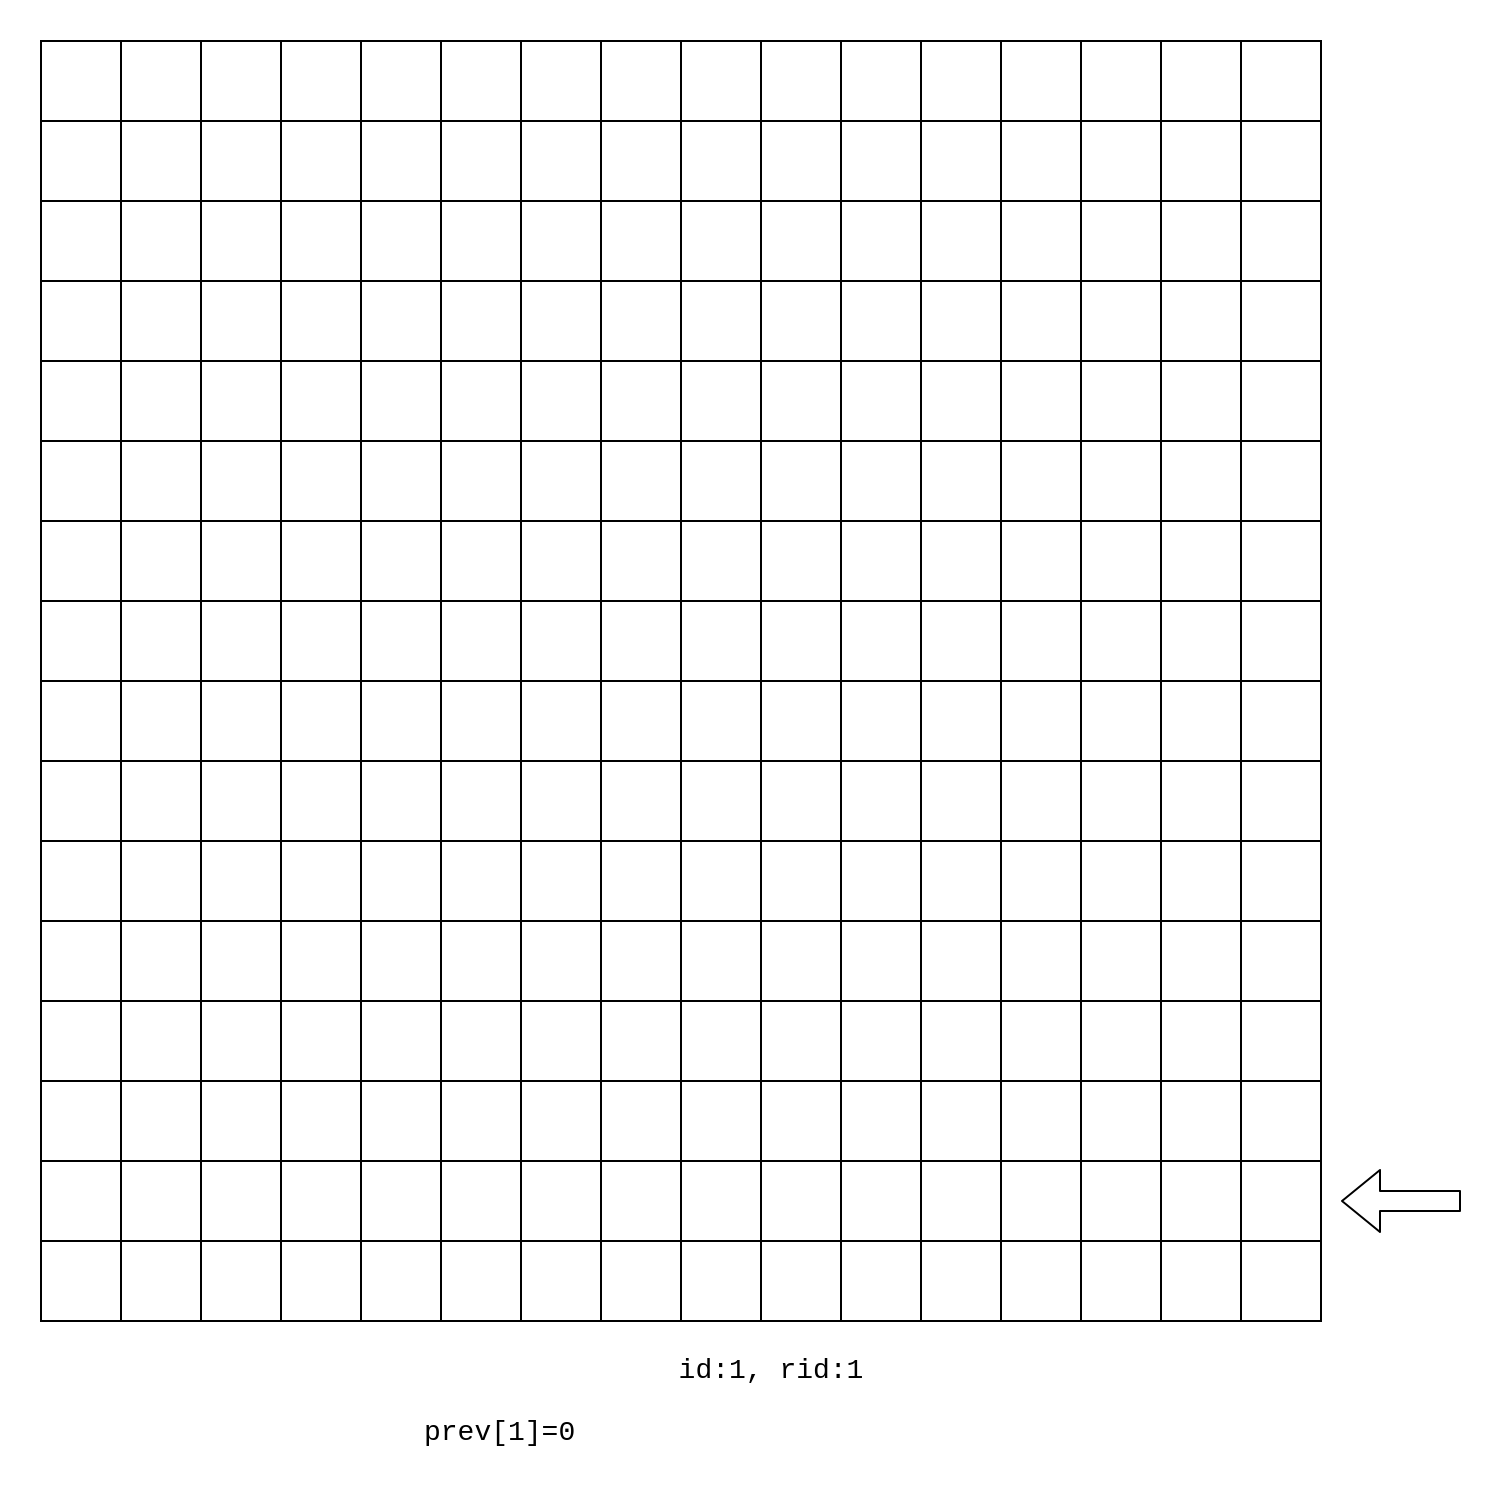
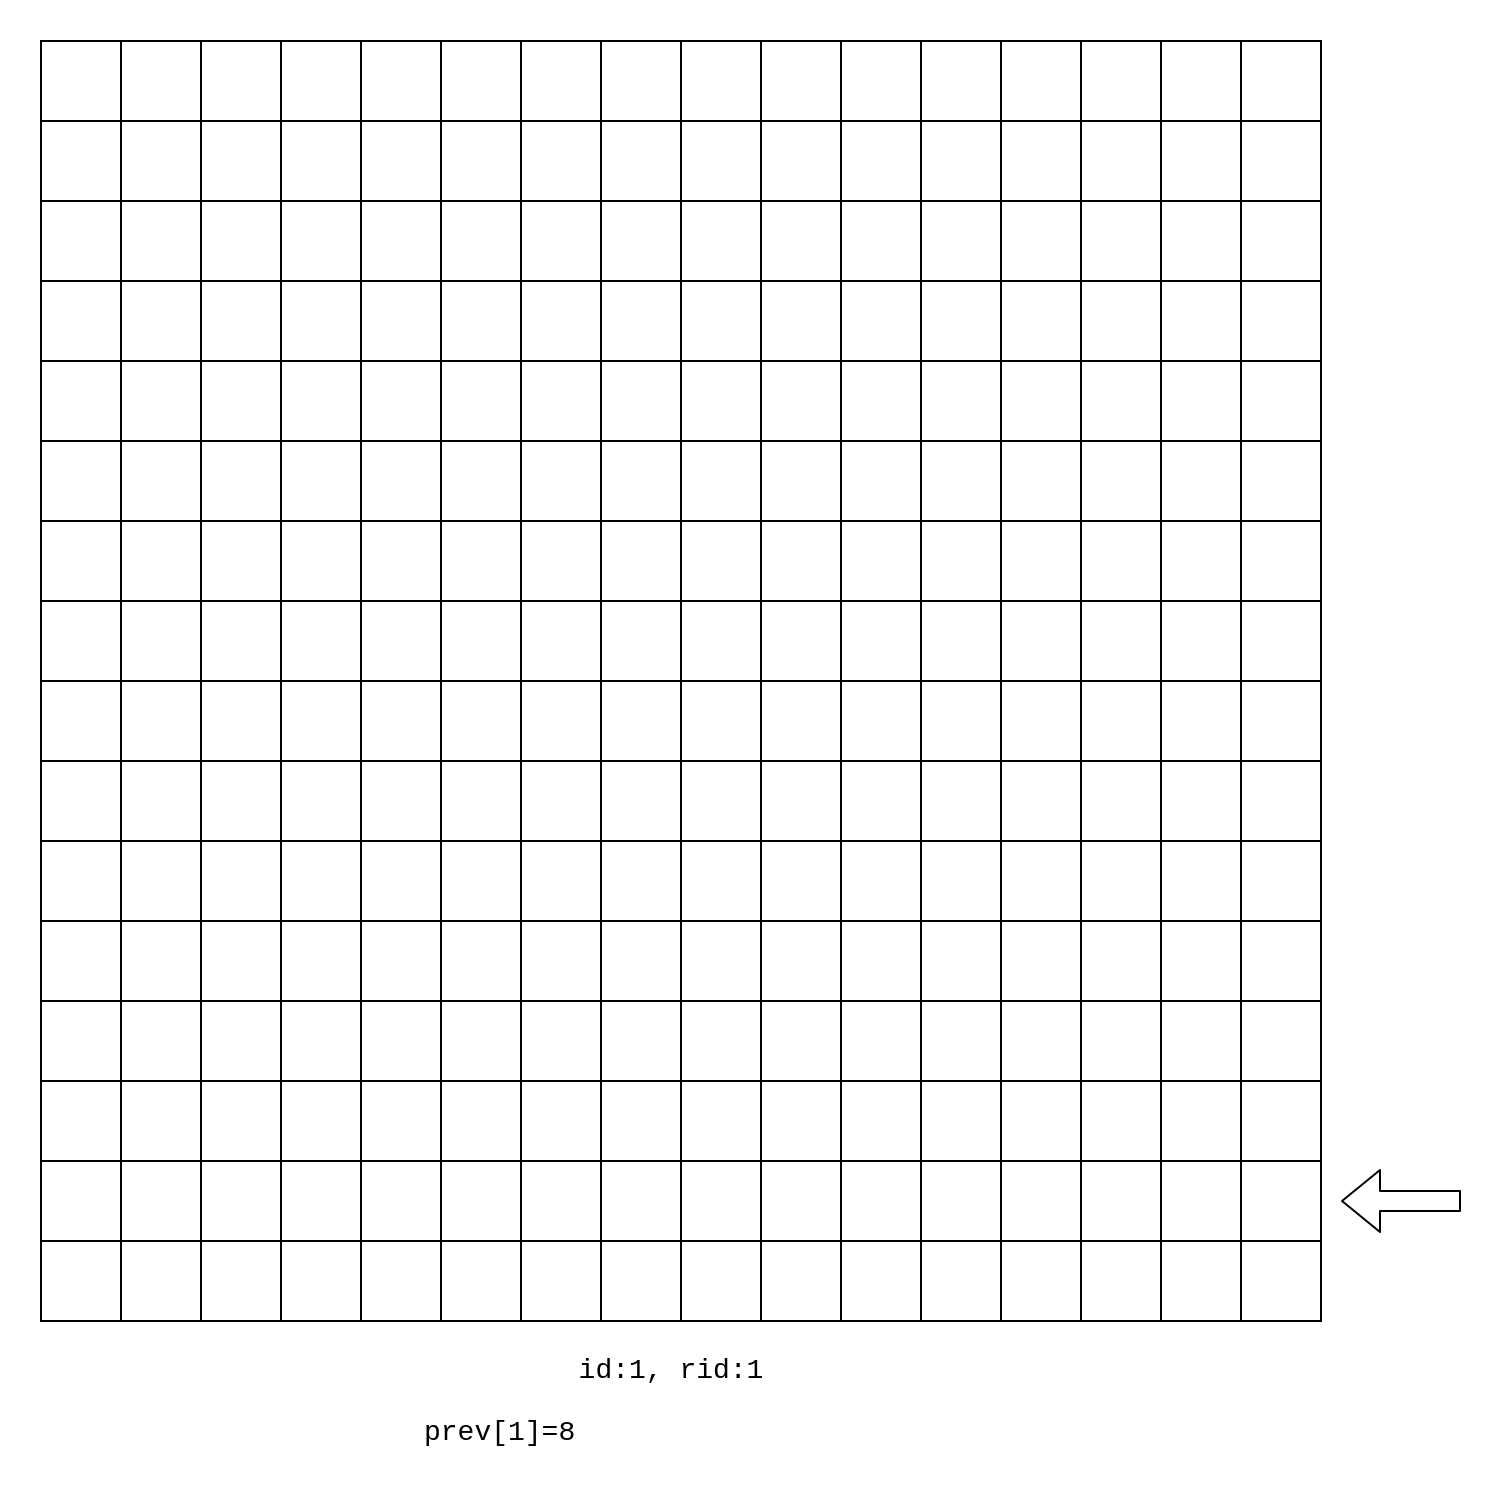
- <mxCell id="258" value="&lt;div style=&quot;font-family: Consolas, &amp;quot;Courier New&amp;quot;, monospace; font-size: 14px; line-height: 19px; white-space-collapse: preserve;&quot;&gt;&lt;span style=&quot;&quot;&gt;id:1, rid:1&lt;/span&gt;&lt;br&gt;&lt;/div&gt;" style="text;html=1;align=center;verticalAlign=middle;resizable=0;points=[];autosize=1;strokeColor=none;fillColor=none;fontColor=light-dark(#000000,#FFFFFF);" vertex="1" parent="1"><mxGeometry x="330" y="670" width="110" height="30" as="geometry" /></mxCell>
+ <mxCell id="258" value="&lt;div style=&quot;font-family: Consolas, &amp;quot;Courier New&amp;quot;, monospace; font-size: 14px; line-height: 19px; white-space-collapse: preserve;&quot;&gt;&lt;span style=&quot;&quot;&gt;id:1, rid:1&lt;/span&gt;&lt;br&gt;&lt;/div&gt;" style="text;html=1;align=center;verticalAlign=middle;resizable=0;points=[];autosize=1;strokeColor=none;fillColor=none;fontColor=light-dark(#000000,#FFFFFF);" vertex="1" parent="1"><mxGeometry x="280" y="670" width="110" height="30" as="geometry" /></mxCell>
- <mxCell id="260" value="&lt;div style=&quot;font-family: Consolas, &amp;quot;Courier New&amp;quot;, monospace; font-size: 14px; line-height: 19px; white-space-collapse: preserve;&quot;&gt;prev[1]=0&lt;/div&gt;" style="text;html=1;align=left;verticalAlign=top;resizable=0;points=[];autosize=1;strokeColor=none;fillColor=none;fontColor=light-dark(#000000,#FFFFFF);" vertex="1" parent="1"><mxGeometry x="210" y="700" width="90" height="30" as="geometry" /></mxCell>
+ <mxCell id="260" value="&lt;div style=&quot;font-family: Consolas, &amp;quot;Courier New&amp;quot;, monospace; font-size: 14px; line-height: 19px; white-space-collapse: preserve;&quot;&gt;prev[1]=8&lt;/div&gt;" style="text;html=1;align=left;verticalAlign=top;resizable=0;points=[];autosize=1;strokeColor=none;fillColor=none;fontColor=light-dark(#000000,#FFFFFF);" vertex="1" parent="1"><mxGeometry x="210" y="700" width="90" height="30" as="geometry" /></mxCell>
